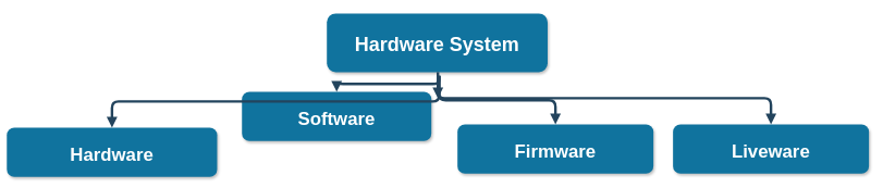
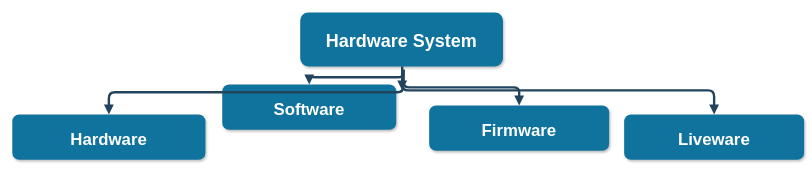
- <mxCell id="5" value="Firmware" style="rounded=1;fillColor=#10739E;strokeColor=none;shadow=1;gradientColor=none;fontStyle=1;fontColor=#FFFFFF;fontSize=28;" parent="1" vertex="1"><mxGeometry x="700" y="190" width="300" height="75.5" as="geometry" /></mxCell>
+ <mxCell id="5" value="Firmware" style="rounded=1;fillColor=#10739E;strokeColor=none;shadow=1;gradientColor=none;fontStyle=1;fontColor=#FFFFFF;fontSize=28;" parent="1" vertex="1"><mxGeometry x="715" y="175" width="300" height="75.5" as="geometry" /></mxCell>
- <mxCell id="6" value="Liveware" style="rounded=1;fillColor=#10739E;strokeColor=none;shadow=1;gradientColor=none;fontStyle=1;fontColor=#FFFFFF;fontSize=28;" parent="1" vertex="1"><mxGeometry x="1030" y="190" width="300" height="75.5" as="geometry" /></mxCell>
+ <mxCell id="6" value="Liveware" style="rounded=1;fillColor=#10739E;strokeColor=none;shadow=1;gradientColor=none;fontStyle=1;fontColor=#FFFFFF;fontSize=28;" parent="1" vertex="1"><mxGeometry x="1040" y="190" width="300" height="75.5" as="geometry" /></mxCell>
- <mxCell id="3" value="Hardware" style="rounded=1;fillColor=#10739E;strokeColor=none;shadow=1;gradientColor=none;fontStyle=1;fontColor=#FFFFFF;fontSize=28;" parent="1" vertex="1"><mxGeometry x="10" y="195" width="322" height="75.5" as="geometry" /></mxCell>
+ <mxCell id="3" value="Hardware" style="rounded=1;fillColor=#10739E;strokeColor=none;shadow=1;gradientColor=none;fontStyle=1;fontColor=#FFFFFF;fontSize=28;" parent="1" vertex="1"><mxGeometry x="20" y="190" width="322" height="75.5" as="geometry" /></mxCell>
